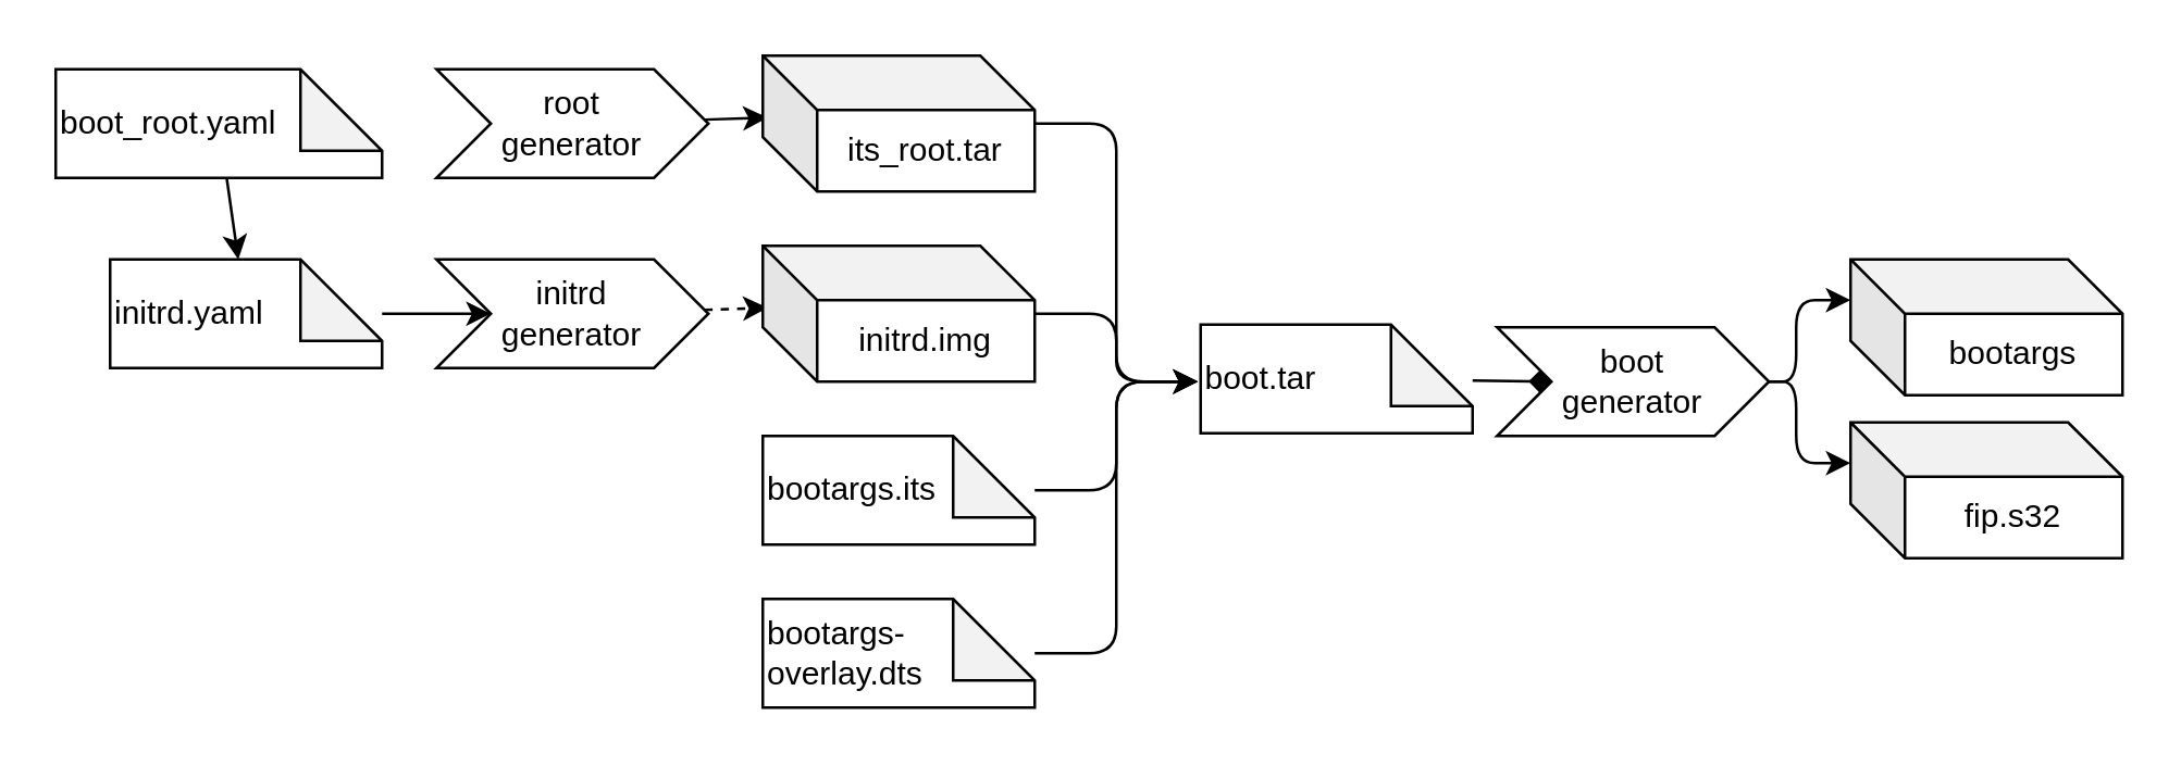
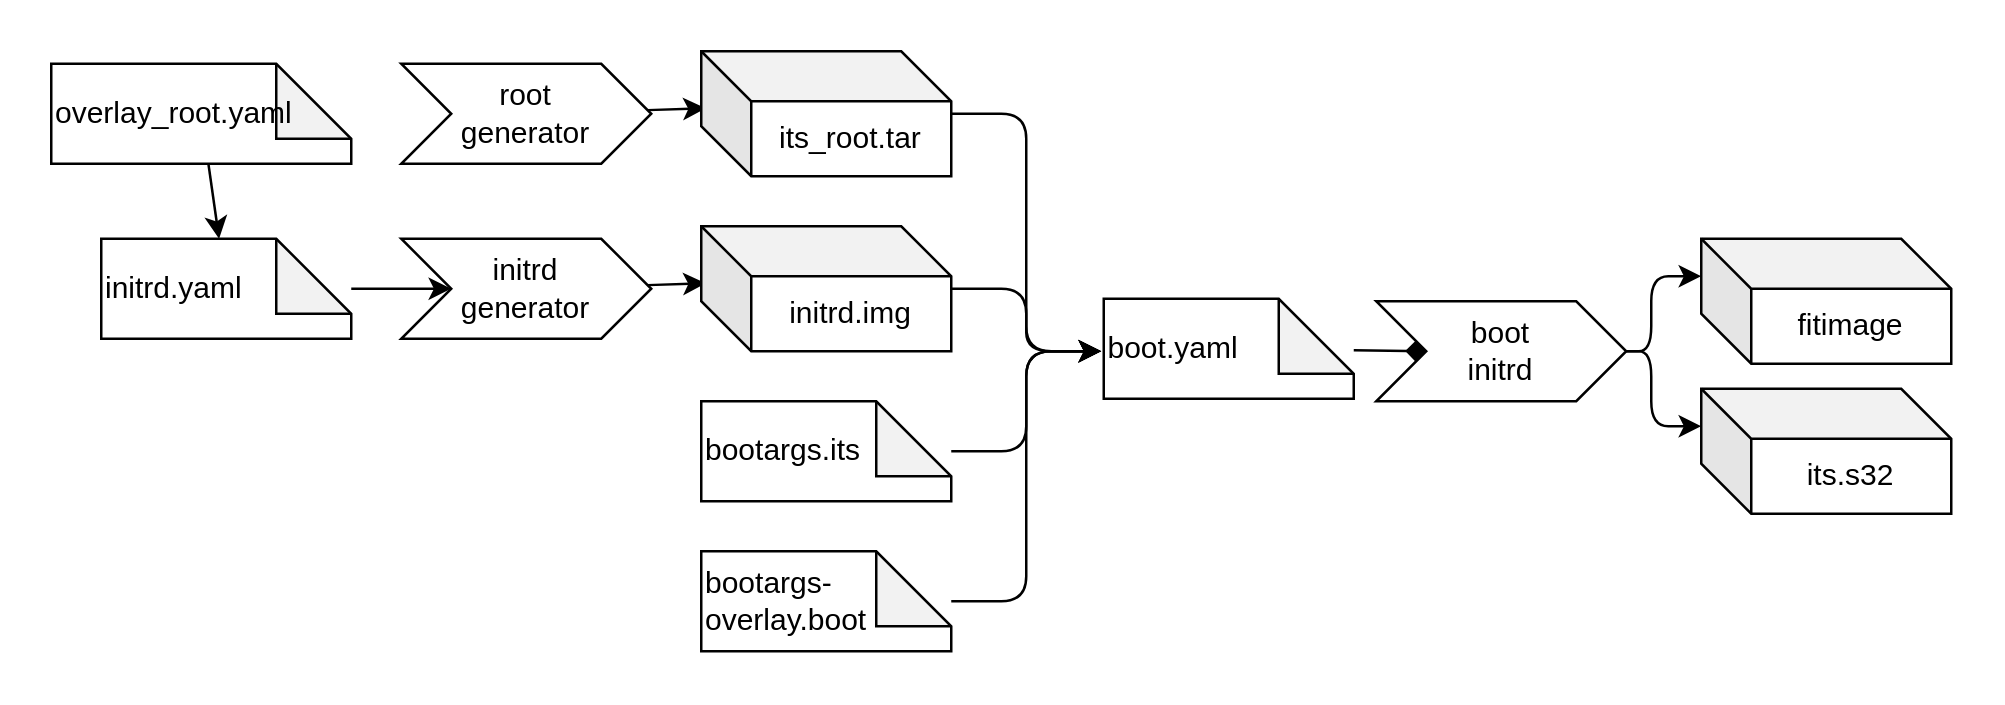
- <mxCell id="5" value="boot_root.yaml" style="shape=note;whiteSpace=wrap;html=1;backgroundOutline=1;darkOpacity=0.05;align=left;" parent="1" vertex="1"><mxGeometry y="25" width="120" height="40" as="geometry" x="20" /></mxCell>
+ <mxCell id="5" value="overlay_root.yaml" style="shape=note;whiteSpace=wrap;html=1;backgroundOutline=1;darkOpacity=0.05;align=left;" parent="1" vertex="1"><mxGeometry y="25" width="120" height="40" as="geometry" x="20" /></mxCell>
- <mxCell id="8" style="edgeStyle=none;html=1;entryX=0.018;entryY=0.457;entryDx=0;entryDy=0;entryPerimeter=0;dashed=1;" parent="1" source="9" target="13" edge="1"><mxGeometry relative="1" as="geometry" /></mxCell>
+ <mxCell id="8" style="edgeStyle=none;html=1;entryX=0.018;entryY=0.457;entryDx=0;entryDy=0;entryPerimeter=0;" parent="1" source="9" target="13" edge="1"><mxGeometry relative="1" as="geometry" /></mxCell>
- <mxCell id="21" value="bootargs" style="shape=cube;whiteSpace=wrap;html=1;boundedLbl=1;backgroundOutline=1;darkOpacity=0.05;darkOpacity2=0.1;" parent="1" vertex="1"><mxGeometry x="680" y="95" width="100" height="50" as="geometry" /></mxCell>
+ <mxCell id="21" value="fitimage" style="shape=cube;whiteSpace=wrap;html=1;boundedLbl=1;backgroundOutline=1;darkOpacity=0.05;darkOpacity2=0.1;" parent="1" vertex="1"><mxGeometry x="680" y="95" width="100" height="50" as="geometry" /></mxCell>
- <mxCell id="24" value="boot.tar" style="shape=note;whiteSpace=wrap;html=1;backgroundOutline=1;darkOpacity=0.05;align=left;" vertex="1" parent="1"><mxGeometry x="441" y="119" width="100" height="40" as="geometry" /></mxCell>
+ <mxCell id="24" value="boot.yaml" style="shape=note;whiteSpace=wrap;html=1;backgroundOutline=1;darkOpacity=0.05;align=left;" vertex="1" parent="1"><mxGeometry x="441" y="119" width="100" height="40" as="geometry" /></mxCell>
- <mxCell id="20" value="boot&lt;br&gt;generator" style="shape=step;perimeter=stepPerimeter;whiteSpace=wrap;html=1;fixedSize=1;" parent="1" vertex="1"><mxGeometry x="550" y="120" width="100" height="40" as="geometry" /></mxCell>
+ <mxCell id="20" value="boot&lt;br&gt;initrd" style="shape=step;perimeter=stepPerimeter;whiteSpace=wrap;html=1;fixedSize=1;" parent="1" vertex="1"><mxGeometry x="550" y="120" width="100" height="40" as="geometry" /></mxCell>
- <mxCell id="22" value="fip.s32" style="shape=cube;whiteSpace=wrap;html=1;boundedLbl=1;backgroundOutline=1;darkOpacity=0.05;darkOpacity2=0.1;" parent="1" vertex="1"><mxGeometry x="680" y="155" width="100" height="50" as="geometry" /></mxCell>
+ <mxCell id="22" value="its.s32" style="shape=cube;whiteSpace=wrap;html=1;boundedLbl=1;backgroundOutline=1;darkOpacity=0.05;darkOpacity2=0.1;" parent="1" vertex="1"><mxGeometry x="680" y="155" width="100" height="50" as="geometry" /></mxCell>
- <mxCell id="17" value="bootargs-overlay.dts" style="shape=note;whiteSpace=wrap;html=1;backgroundOutline=1;darkOpacity=0.05;align=left;" parent="1" vertex="1"><mxGeometry x="280" y="220" width="100" height="40" as="geometry" /></mxCell>
+ <mxCell id="17" value="bootargs-overlay.boot" style="shape=note;whiteSpace=wrap;html=1;backgroundOutline=1;darkOpacity=0.05;align=left;" parent="1" vertex="1"><mxGeometry x="280" y="220" width="100" height="40" as="geometry" /></mxCell>
